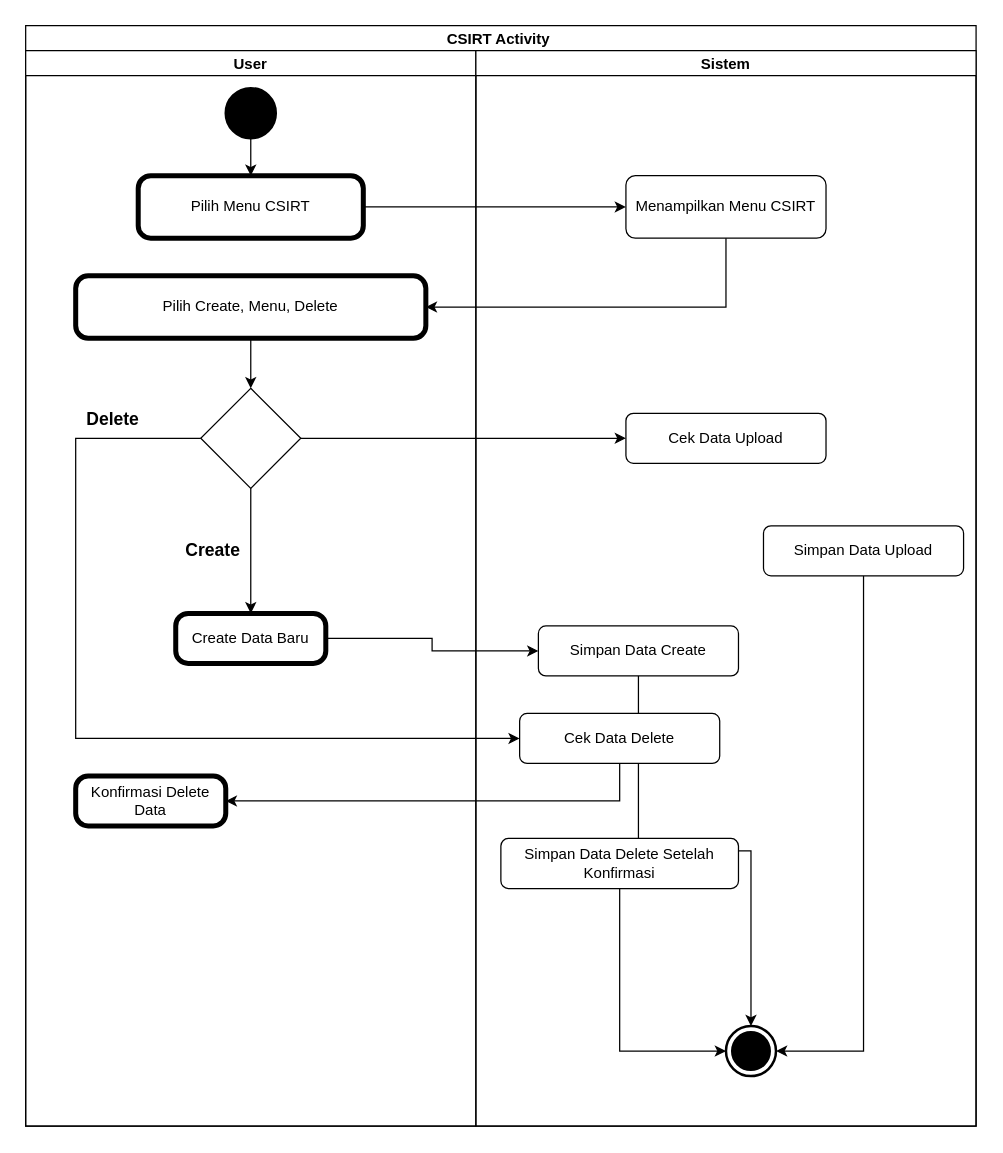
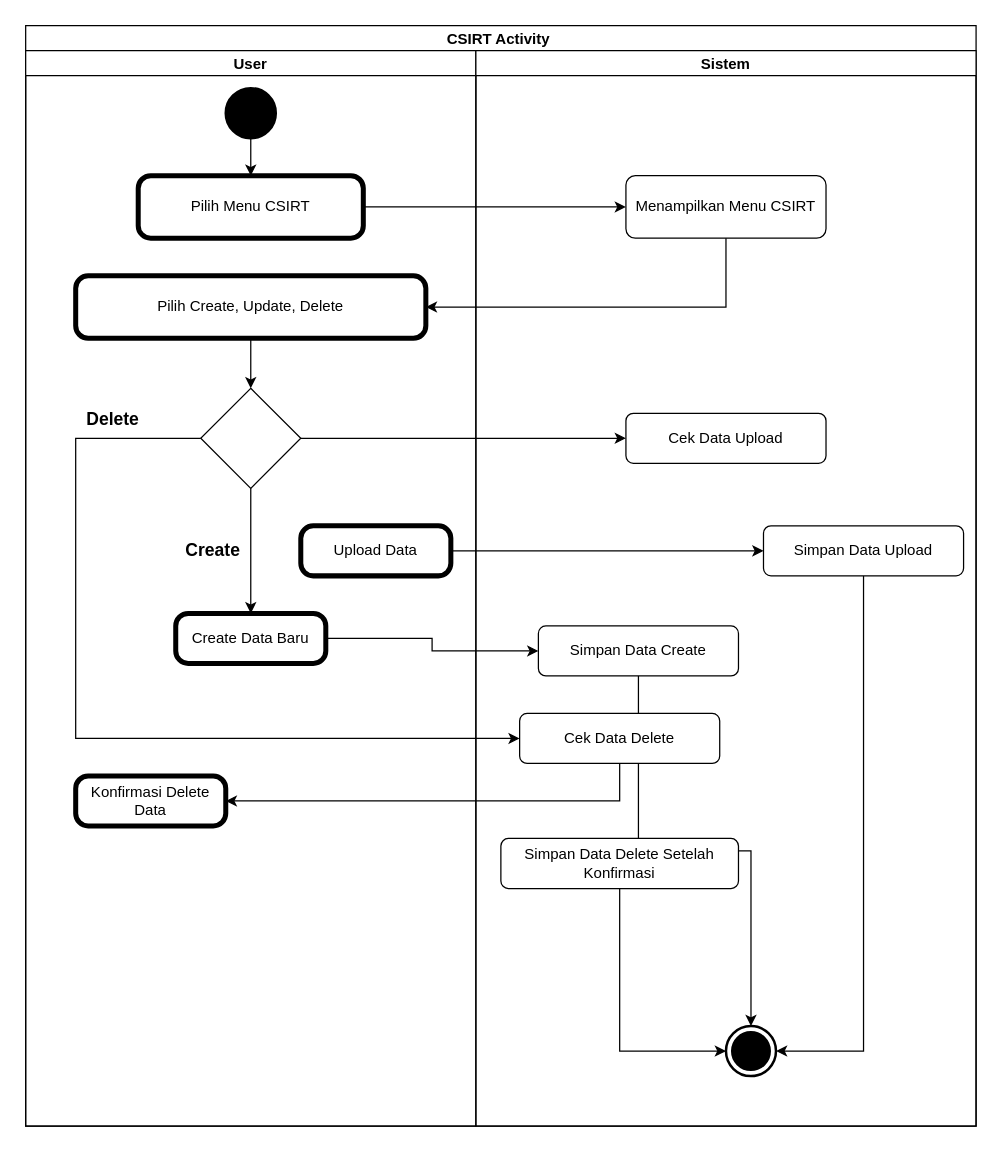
- <mxCell id="8" value="Pilih Create, Menu, Delete" style="points=[[0.25,0,0],[0.5,0,0],[0.75,0,0],[1,0.25,0],[1,0.5,0],[1,0.75,0],[0.75,1,0],[0.5,1,0],[0.25,1,0],[0,0.75,0],[0,0.5,0],[0,0.25,0]];shape=mxgraph.bpmn.task;whiteSpace=wrap;rectStyle=rounded;size=10;bpmnShapeType=call;" vertex="1" parent="3"><mxGeometry x="40" y="180" width="280" height="50" as="geometry" /></mxCell>
+ <mxCell id="8" value="Pilih Create, Update, Delete" style="points=[[0.25,0,0],[0.5,0,0],[0.75,0,0],[1,0.25,0],[1,0.5,0],[1,0.75,0],[0.75,1,0],[0.5,1,0],[0.25,1,0],[0,0.75,0],[0,0.5,0],[0,0.25,0]];shape=mxgraph.bpmn.task;whiteSpace=wrap;rectStyle=rounded;size=10;bpmnShapeType=call;" vertex="1" parent="3"><mxGeometry x="40" y="180" width="280" height="50" as="geometry" /></mxCell>
+ <mxCell id="11" value="Upload Data" style="points=[[0.25,0,0],[0.5,0,0],[0.75,0,0],[1,0.25,0],[1,0.5,0],[1,0.75,0],[0.75,1,0],[0.5,1,0],[0.25,1,0],[0,0.75,0],[0,0.5,0],[0,0.25,0]];shape=mxgraph.bpmn.task;whiteSpace=wrap;rectStyle=rounded;size=10;bpmnShapeType=call;" vertex="1" parent="3"><mxGeometry x="220" y="380" width="120" height="40" as="geometry" /></mxCell>
+ <mxCell id="28" style="edgeStyle=orthogonalEdgeStyle;rounded=0;orthogonalLoop=1;jettySize=auto;html=1;exitX=1;exitY=0.5;exitDx=0;exitDy=0;exitPerimeter=0;entryX=0;entryY=0.5;entryDx=0;entryDy=0;" edge="1" parent="2" source="11" target="20"><mxGeometry relative="1" as="geometry" /></mxCell>
